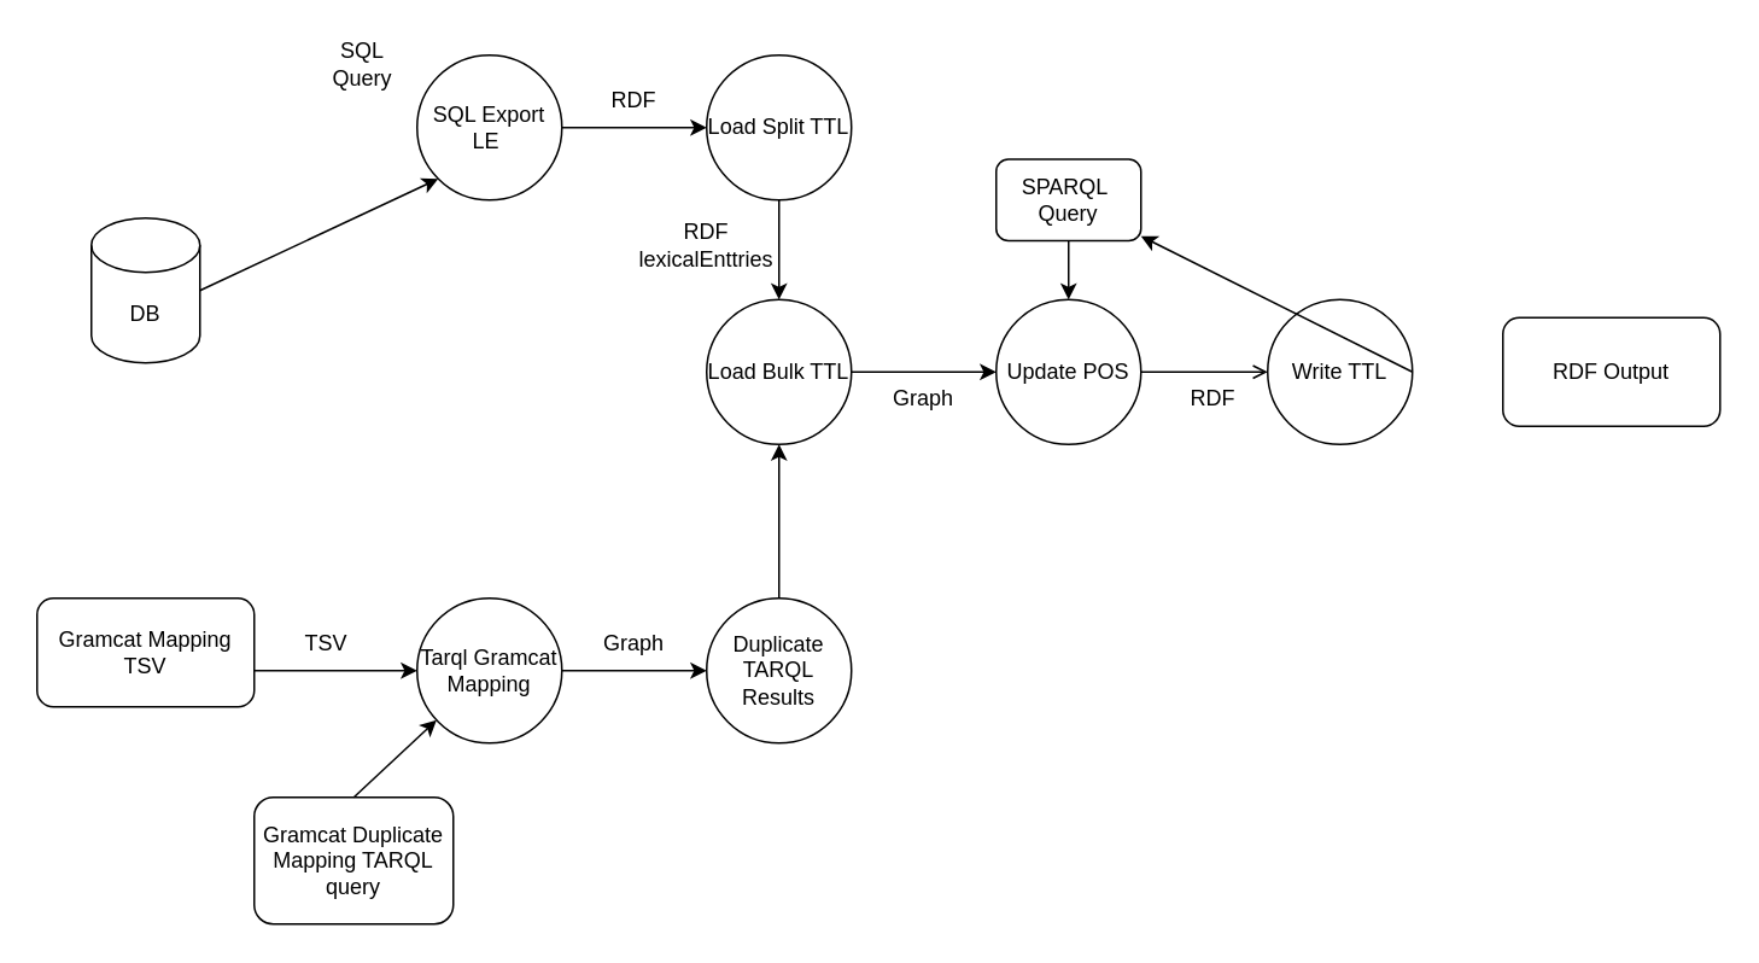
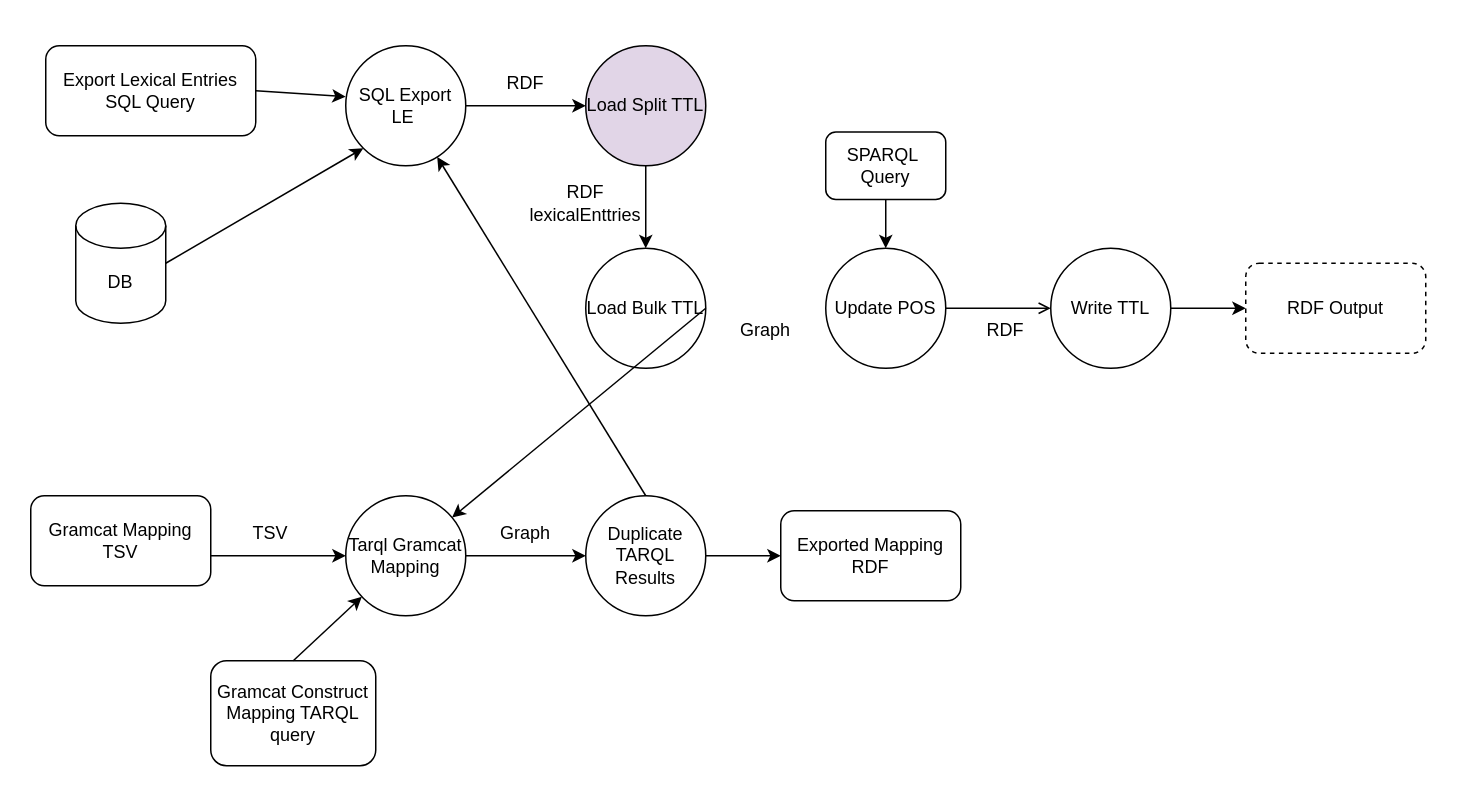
- <mxCell id="4" value="SQL Query" style="text;html=1;strokeColor=none;fillColor=none;align=center;verticalAlign=middle;whiteSpace=wrap;rounded=0;" vertex="1" parent="1"><mxGeometry x="170" y="20" width="60" height="30" as="geometry" /></mxCell>
+ <mxCell id="23" value="Export Lexical Entries SQL Query" style="rounded=1;whiteSpace=wrap;html=1;" vertex="1" parent="1"><mxGeometry x="30" y="30" width="140" height="60" as="geometry" /></mxCell>
+ <mxCell id="3" value="" style="endArrow=classic;html=1;rounded=0;exitX=1;exitY=0.5;exitDx=0;exitDy=0;entryX=0;entryY=0.425;entryDx=0;entryDy=0;entryPerimeter=0;" edge="1" parent="1" source="23" target="2"><mxGeometry width="50" height="50" relative="1" as="geometry"><mxPoint x="140" y="120" as="sourcePoint" /><mxPoint x="230" y="120" as="targetPoint" /></mxGeometry></mxCell>
- <mxCell id="28" value="Load Split TTL" style="ellipse;whiteSpace=wrap;html=1;aspect=fixed;" vertex="1" parent="1"><mxGeometry x="390" y="30" width="80" height="80" as="geometry" /></mxCell>
+ <mxCell id="28" value="Load Split TTL" style="ellipse;whiteSpace=wrap;html=1;aspect=fixed;fillColor=#e1d5e7;" vertex="1" parent="1"><mxGeometry x="390" y="30" width="80" height="80" as="geometry" /></mxCell>
- <mxCell id="26" value="DB" style="shape=cylinder3;whiteSpace=wrap;html=1;boundedLbl=1;backgroundOutline=1;size=15;" vertex="1" parent="1"><mxGeometry x="50" y="120" width="60" height="80" as="geometry" /></mxCell>
+ <mxCell id="26" value="DB" style="shape=cylinder3;whiteSpace=wrap;html=1;boundedLbl=1;backgroundOutline=1;size=15;" vertex="1" parent="1"><mxGeometry x="50" y="135" width="60" height="80" as="geometry" /></mxCell>
- <mxCell id="22" value="" style="endArrow=classic;html=1;rounded=0;exitX=1;exitY=0.5;exitDx=0;exitDy=0;" edge="1" parent="1" source="8" target="6"><mxGeometry width="50" height="50" relative="1" as="geometry"><mxPoint x="360" y="230" as="sourcePoint" /><mxPoint x="720" y="220" as="targetPoint" /></mxGeometry></mxCell>
+ <mxCell id="22" value="" style="endArrow=classic;html=1;rounded=0;exitX=1;exitY=0.5;exitDx=0;exitDy=0;entryX=0;entryY=0.5;entryDx=0;entryDy=0;" edge="1" parent="1" source="8" target="25"><mxGeometry width="50" height="50" relative="1" as="geometry"><mxPoint x="360" y="230" as="sourcePoint" /><mxPoint x="720" y="220" as="targetPoint" /></mxGeometry></mxCell>
- <mxCell id="35" value="" style="endArrow=classic;html=1;rounded=0;entryX=0;entryY=0.5;entryDx=0;entryDy=0;exitX=1;exitY=0.5;exitDx=0;exitDy=0;" edge="1" parent="1" source="30" target="5"><mxGeometry width="50" height="50" relative="1" as="geometry"><mxPoint x="640" y="215" as="sourcePoint" /><mxPoint x="720" y="120" as="targetPoint" /></mxGeometry></mxCell>
+ <mxCell id="35" value="" style="endArrow=classic;html=1;rounded=0;exitX=1;exitY=0.5;exitDx=0;exitDy=0;" edge="1" parent="1" source="30" target="9"><mxGeometry width="50" height="50" relative="1" as="geometry"><mxPoint x="640" y="215" as="sourcePoint" /><mxPoint x="720" y="120" as="targetPoint" /></mxGeometry></mxCell>
- <mxCell id="25" value="RDF Output" style="rounded=1;whiteSpace=wrap;html=1;" vertex="1" parent="1"><mxGeometry x="830" y="175" width="120" height="60" as="geometry" /></mxCell>
+ <mxCell id="25" value="RDF Output" style="rounded=1;whiteSpace=wrap;html=1;dashed=1;" vertex="1" parent="1"><mxGeometry x="830" y="175" width="120" height="60" as="geometry" /></mxCell>
- <mxCell id="15" value="" style="endArrow=classic;html=1;rounded=0;exitX=0.5;exitY=0;exitDx=0;exitDy=0;entryX=0.5;entryY=1;entryDx=0;entryDy=0;" edge="1" parent="1" source="14" target="30"><mxGeometry width="50" height="50" relative="1" as="geometry"><mxPoint x="550" y="270" as="sourcePoint" /><mxPoint x="600" y="220" as="targetPoint" /></mxGeometry></mxCell>
+ <mxCell id="15" value="" style="endArrow=classic;html=1;rounded=0;exitX=0.5;exitY=0;exitDx=0;exitDy=0;" edge="1" parent="1" source="14" target="2"><mxGeometry width="50" height="50" relative="1" as="geometry"><mxPoint x="550" y="270" as="sourcePoint" /><mxPoint x="600" y="220" as="targetPoint" /></mxGeometry></mxCell>
+ <mxCell id="34" value="" style="endArrow=classic;html=1;rounded=0;exitX=1;exitY=0.5;exitDx=0;exitDy=0;entryX=0;entryY=0.5;entryDx=0;entryDy=0;" edge="1" parent="1" source="14" target="33"><mxGeometry width="50" height="50" relative="1" as="geometry"><mxPoint x="440" y="340" as="sourcePoint" /><mxPoint x="440" y="255" as="targetPoint" /></mxGeometry></mxCell>
+ <mxCell id="33" value="Exported Mapping RDF" style="rounded=1;whiteSpace=wrap;html=1;" vertex="1" parent="1"><mxGeometry x="520" y="340" width="120" height="60" as="geometry" /></mxCell>
- <mxCell id="12" value="Gramcat Duplicate Mapping TARQL query&lt;br&gt;" style="rounded=1;whiteSpace=wrap;html=1;" vertex="1" parent="1"><mxGeometry x="140" y="440" width="110" height="70" as="geometry" /></mxCell>
+ <mxCell id="12" value="Gramcat Construct Mapping TARQL query&lt;br&gt;" style="rounded=1;whiteSpace=wrap;html=1;" vertex="1" parent="1"><mxGeometry x="140" y="440" width="110" height="70" as="geometry" /></mxCell>
